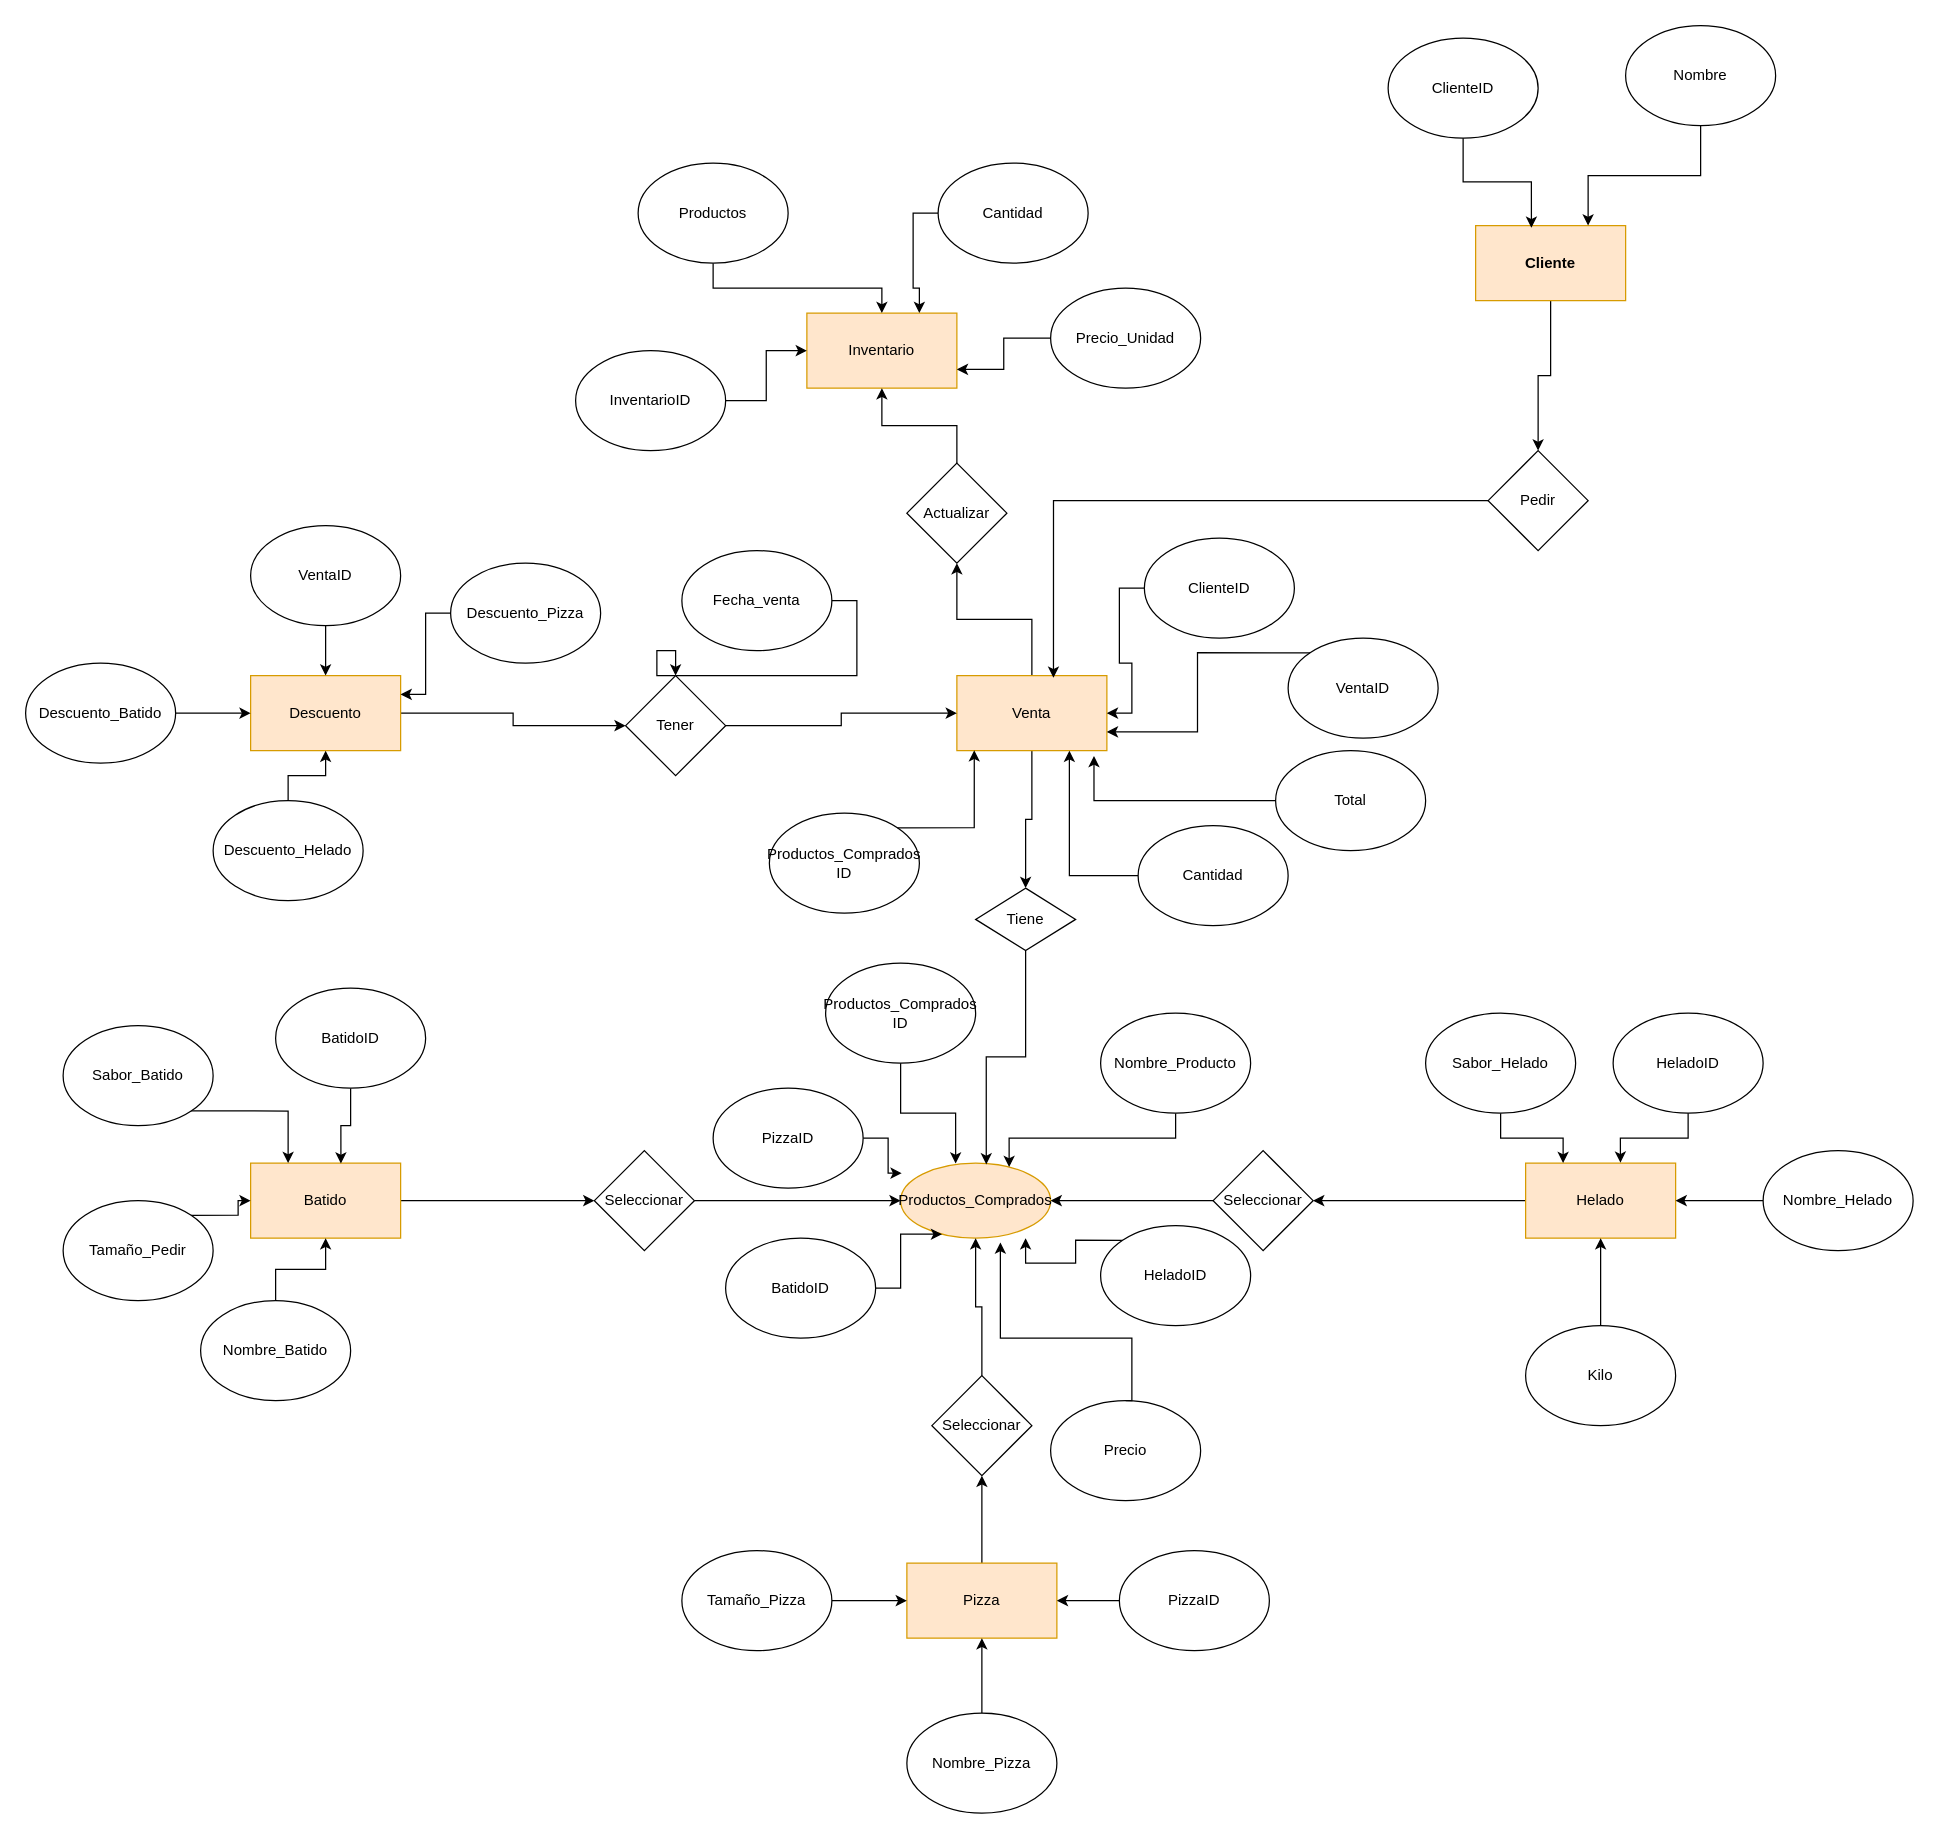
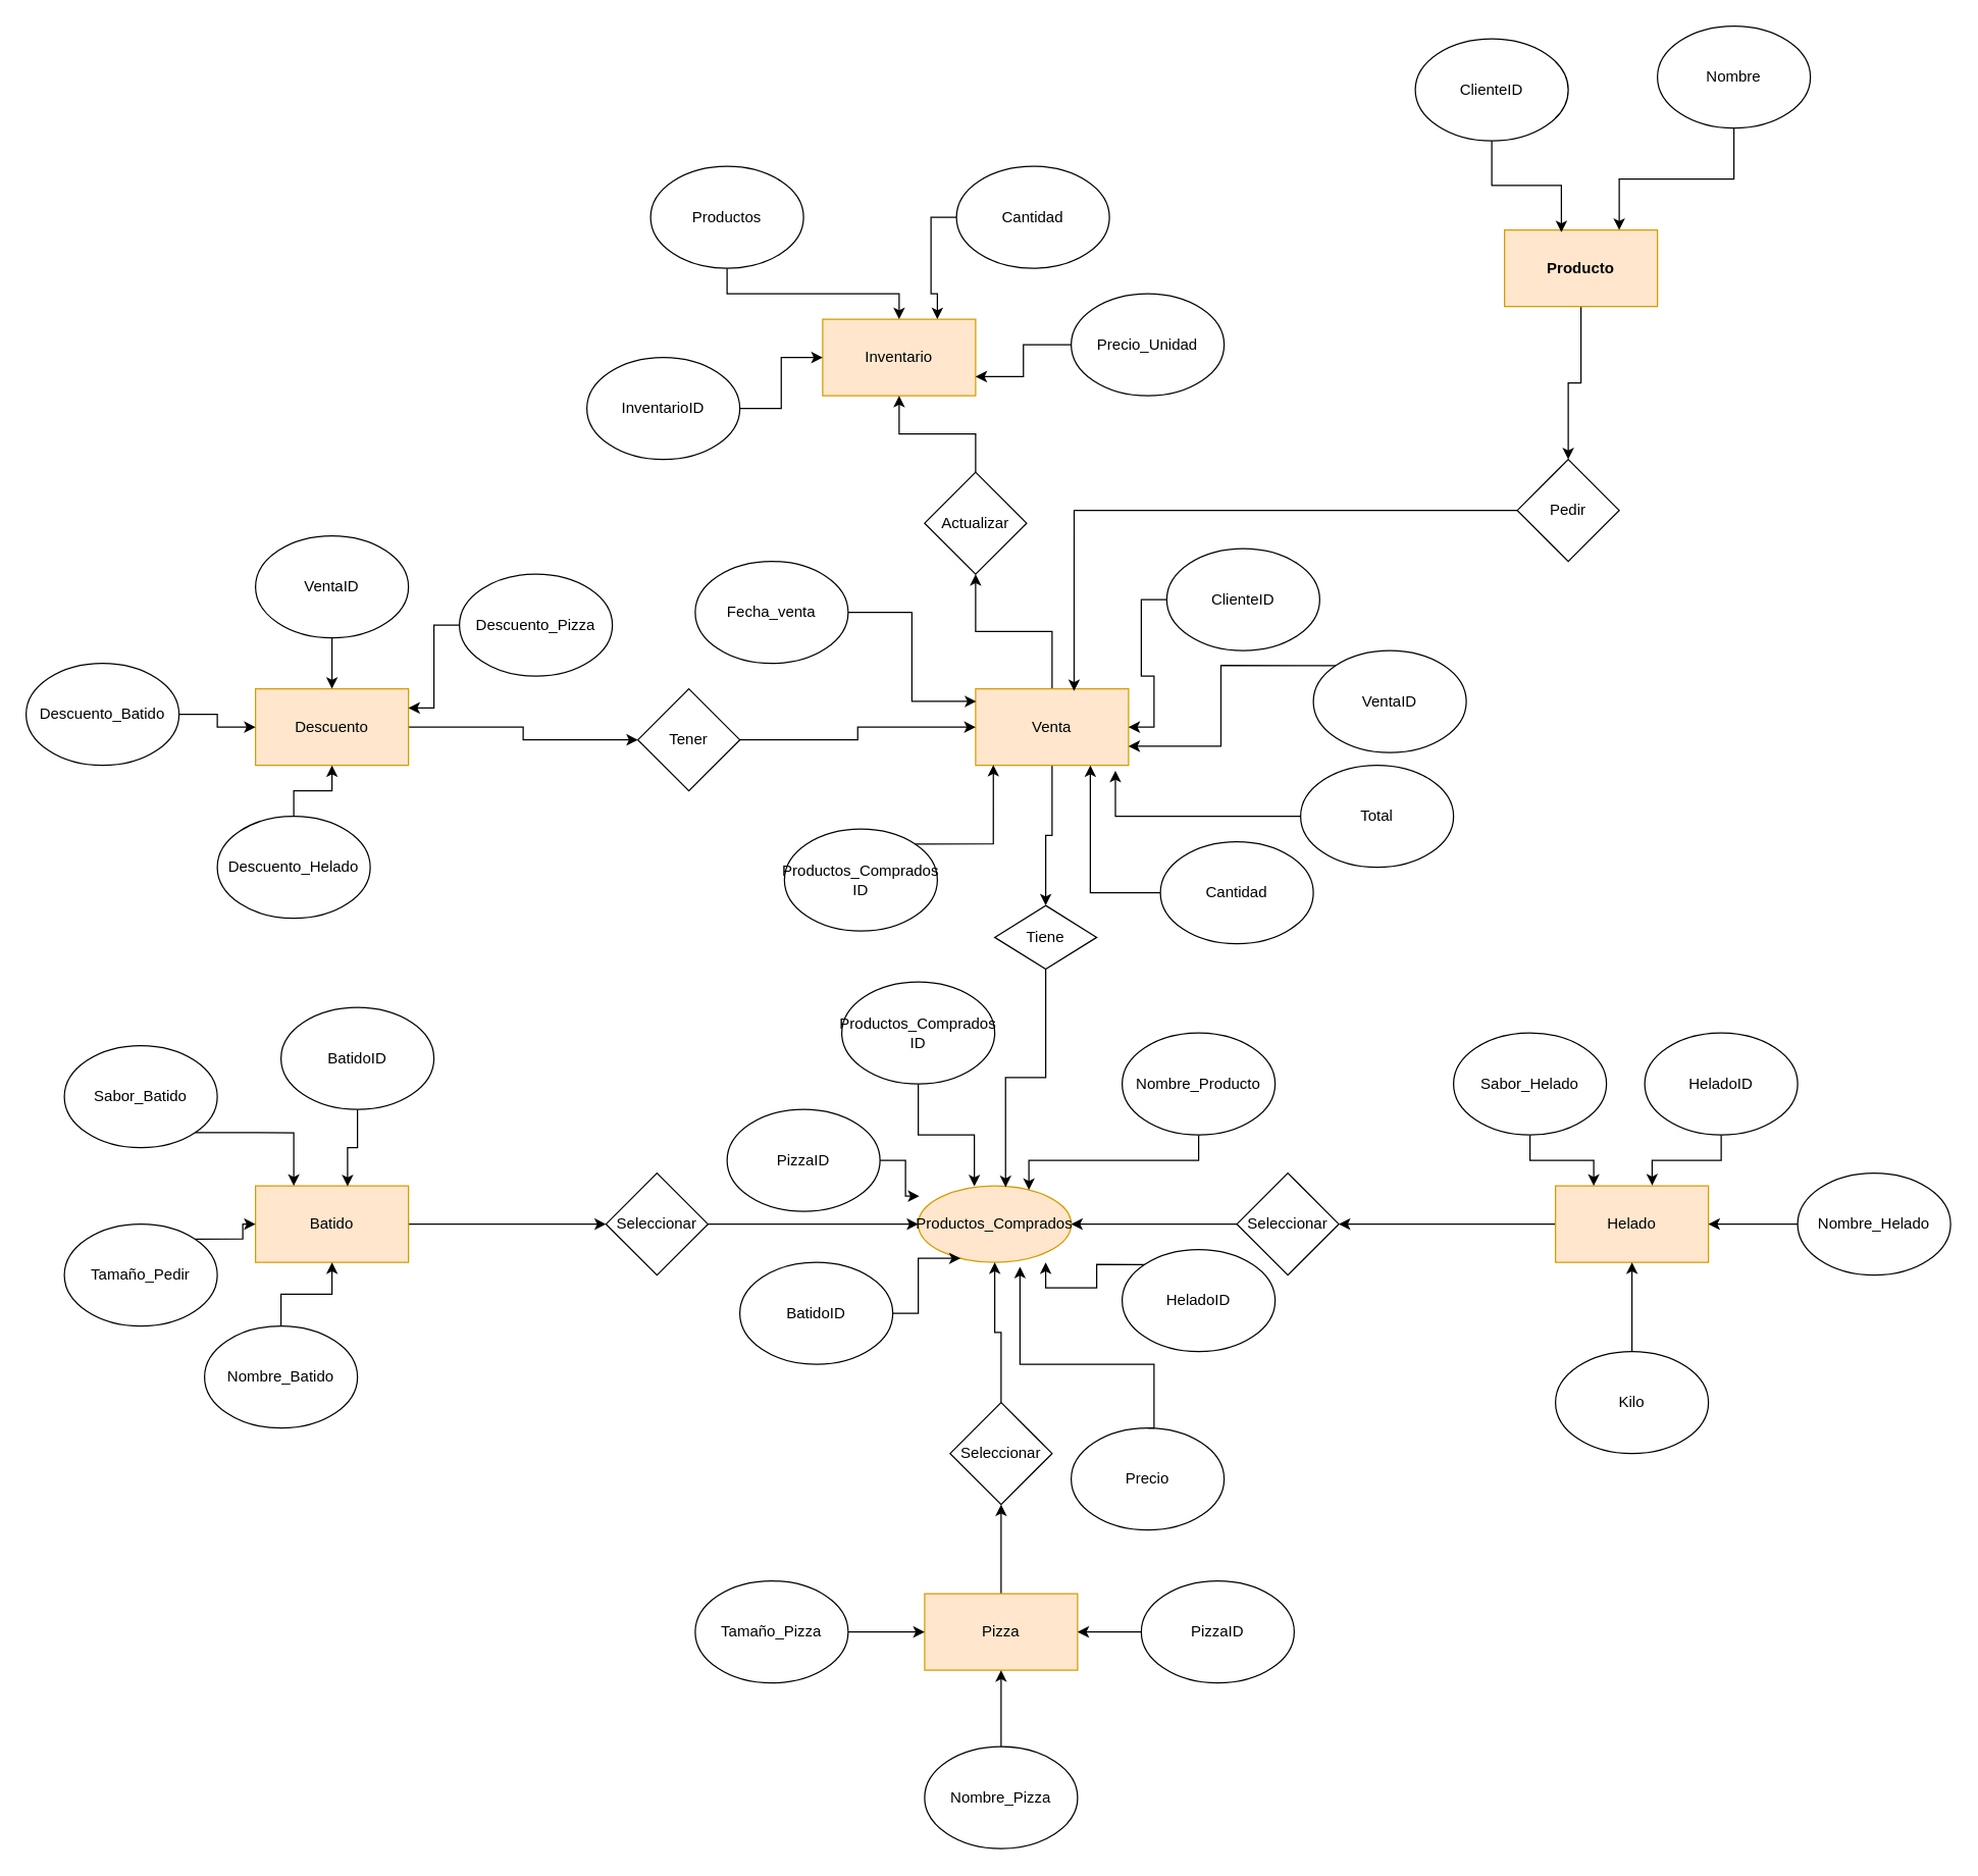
- <mxCell id="47" value="&lt;b&gt;Cliente&lt;/b&gt;" style="rounded=0;whiteSpace=wrap;html=1;fillColor=#ffe6cc;strokeColor=#d79b00;" parent="1" vertex="1"><mxGeometry x="1180" y="180" width="120" height="60" as="geometry" /></mxCell>
+ <mxCell id="47" value="&lt;b&gt;Producto&lt;/b&gt;" style="rounded=0;whiteSpace=wrap;html=1;fillColor=#ffe6cc;strokeColor=#d79b00;" parent="1" vertex="1"><mxGeometry x="1180" y="180" width="120" height="60" as="geometry" /></mxCell>
- <mxCell id="41" style="edgeStyle=orthogonalEdgeStyle;rounded=0;orthogonalLoop=1;jettySize=auto;html=1;exitX=1;exitY=0.5;exitDx=0;exitDy=0;" parent="1" source="37" target="96" edge="1"><mxGeometry relative="1" as="geometry" /></mxCell>
+ <mxCell id="41" style="edgeStyle=orthogonalEdgeStyle;rounded=0;orthogonalLoop=1;jettySize=auto;html=1;exitX=1;exitY=0.5;exitDx=0;exitDy=0;entryX=0.004;entryY=0.164;entryDx=0;entryDy=0;entryPerimeter=0;" parent="1" source="37" target="35" edge="1"><mxGeometry relative="1" as="geometry" /></mxCell>
- <mxCell id="90" value="Descuento_Batido" style="ellipse;whiteSpace=wrap;html=1;" vertex="1" parent="1"><mxGeometry x="20" y="530" width="120" height="80" as="geometry" /></mxCell>
+ <mxCell id="90" value="Descuento_Batido" style="ellipse;whiteSpace=wrap;html=1;" vertex="1" parent="1"><mxGeometry x="20" y="520" width="120" height="80" as="geometry" /></mxCell>
